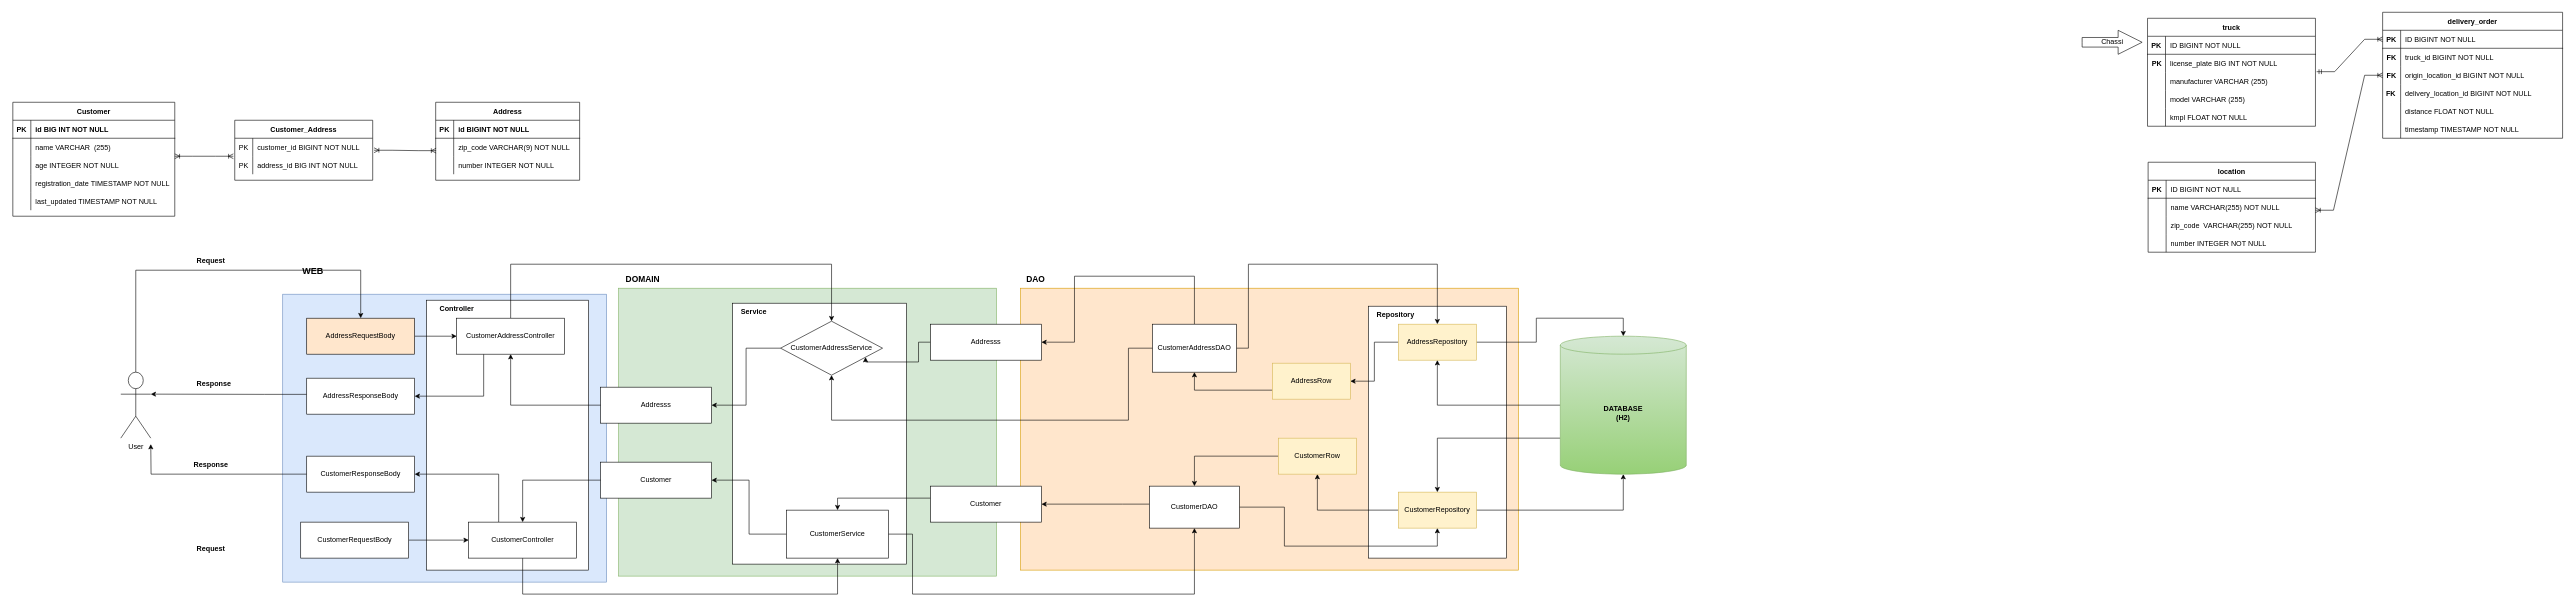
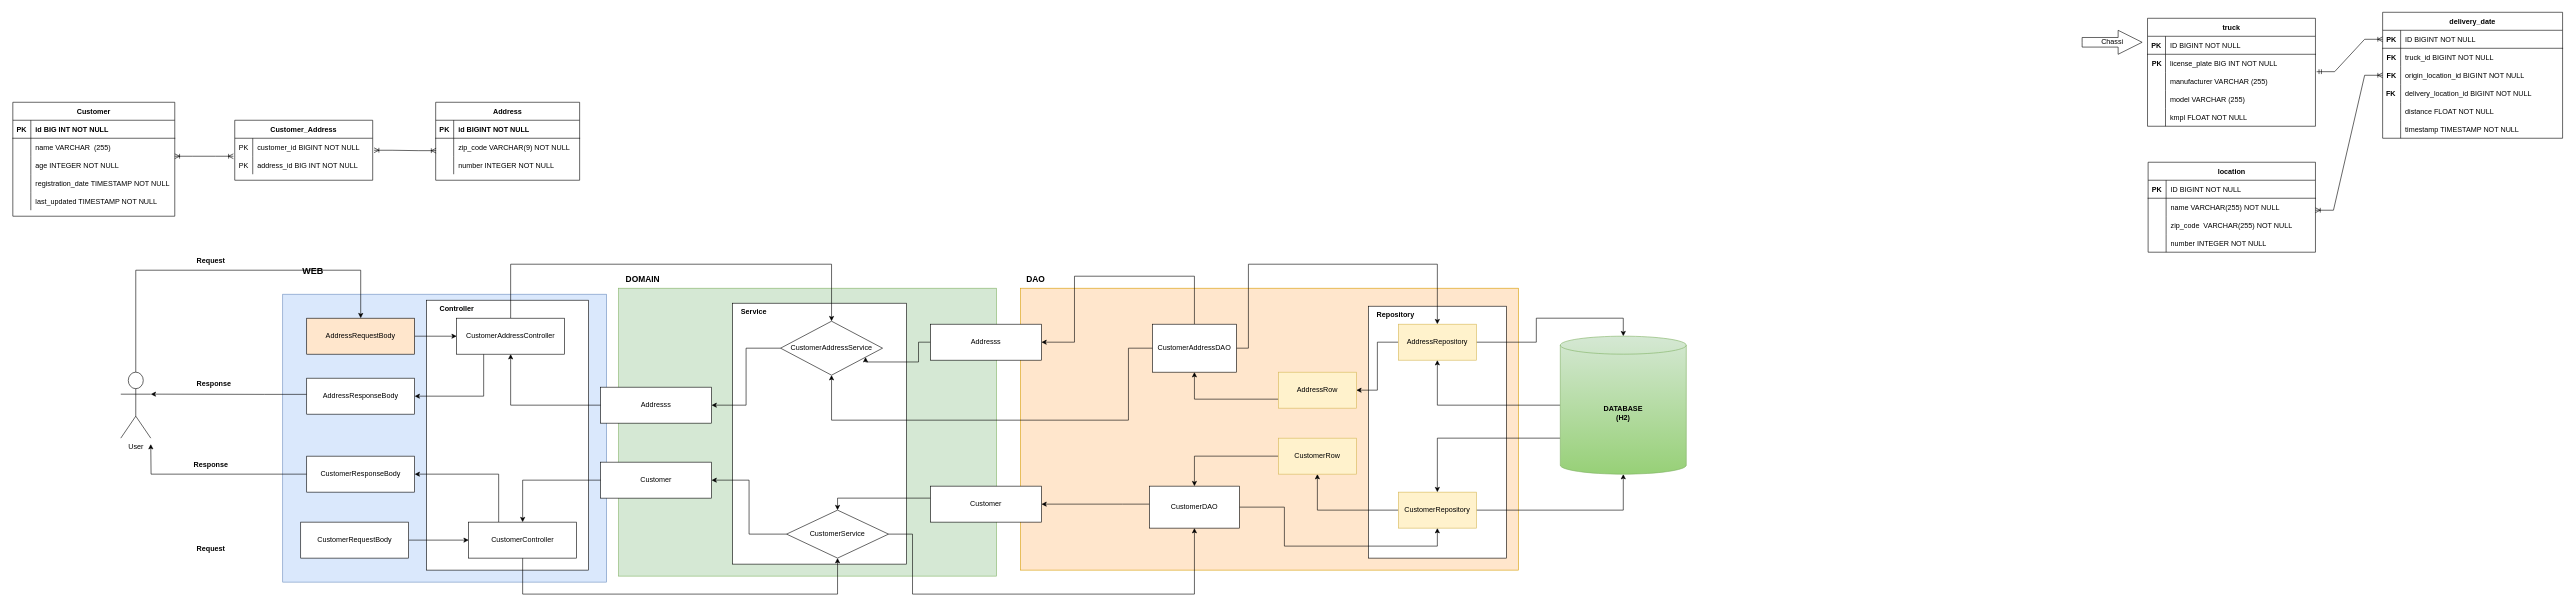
- <mxCell id="131" value="delivery_order" style="shape=table;startSize=30;container=1;collapsible=1;childLayout=tableLayout;fixedRows=1;rowLines=0;fontStyle=1;align=center;resizeLast=1;" parent="1" vertex="1"><mxGeometry x="3971" y="20" width="300" height="210" as="geometry" /></mxCell>
+ <mxCell id="131" value="delivery_date" style="shape=table;startSize=30;container=1;collapsible=1;childLayout=tableLayout;fixedRows=1;rowLines=0;fontStyle=1;align=center;resizeLast=1;" parent="1" vertex="1"><mxGeometry x="3971" y="20" width="300" height="210" as="geometry" /></mxCell>
- <mxCell id="31" value="AddressRow" style="rounded=0;whiteSpace=wrap;html=1;fillColor=#fff2cc;strokeColor=#d6b656;shadow=0;fontStyle=0" parent="1" vertex="1"><mxGeometry x="2120" y="605" width="130" height="60" as="geometry" /></mxCell>
+ <mxCell id="31" value="AddressRow" style="rounded=0;whiteSpace=wrap;html=1;fillColor=#fff2cc;strokeColor=#d6b656;shadow=0;fontStyle=0" parent="1" vertex="1"><mxGeometry x="2130" y="620" width="130" height="60" as="geometry" /></mxCell>
- <mxCell id="10" value="CustomerService" style="rounded=0;whiteSpace=wrap;html=1;fontStyle=0" parent="1" vertex="1"><mxGeometry x="1310" y="850" width="170" height="80" as="geometry" /></mxCell>
+ <mxCell id="10" value="CustomerService" style="rhombus;whiteSpace=wrap;html=1;fontStyle=0;" parent="1" vertex="1"><mxGeometry x="1310" y="850" width="170" height="80" as="geometry" /></mxCell>
